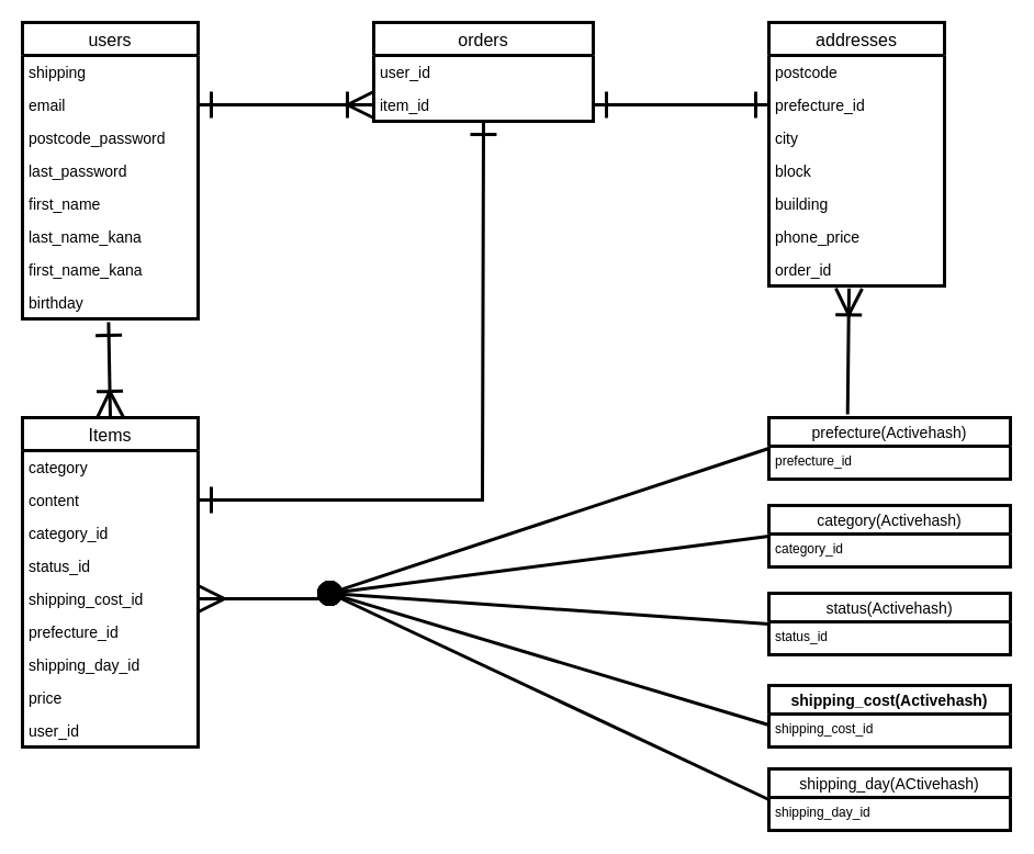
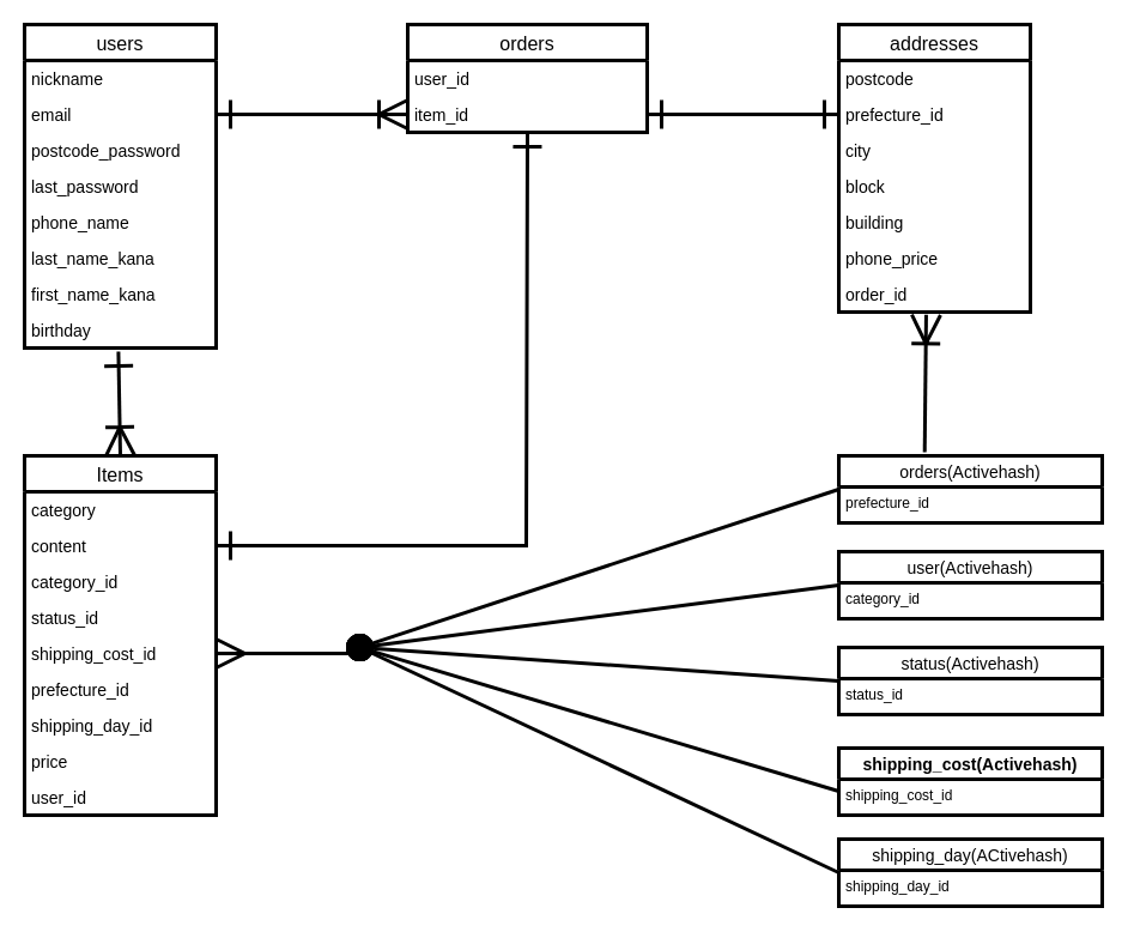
- <mxCell id="6" value="shipping" style="text;strokeColor=none;fillColor=none;align=left;verticalAlign=middle;spacingLeft=4;spacingRight=4;overflow=hidden;points=[[0,0.5],[1,0.5]];portConstraint=eastwest;rotatable=0;fontSize=14;" vertex="1" parent="5"><mxGeometry y="30" width="160" height="30" as="geometry" /></mxCell>
+ <mxCell id="6" value="nickname" style="text;strokeColor=none;fillColor=none;align=left;verticalAlign=middle;spacingLeft=4;spacingRight=4;overflow=hidden;points=[[0,0.5],[1,0.5]];portConstraint=eastwest;rotatable=0;fontSize=14;" vertex="1" parent="5"><mxGeometry y="30" width="160" height="30" as="geometry" /></mxCell>
- <mxCell id="10" value="first_name" style="text;strokeColor=none;fillColor=none;align=left;verticalAlign=middle;spacingLeft=4;spacingRight=4;overflow=hidden;points=[[0,0.5],[1,0.5]];portConstraint=eastwest;rotatable=0;fontSize=14;" vertex="1" parent="5"><mxGeometry y="150" width="160" height="30" as="geometry" /></mxCell>
+ <mxCell id="10" value="phone_name" style="text;strokeColor=none;fillColor=none;align=left;verticalAlign=middle;spacingLeft=4;spacingRight=4;overflow=hidden;points=[[0,0.5],[1,0.5]];portConstraint=eastwest;rotatable=0;fontSize=14;" vertex="1" parent="5"><mxGeometry y="150" width="160" height="30" as="geometry" /></mxCell>
- <mxCell id="32" value="prefecture(Activehash)" style="swimlane;fontStyle=0;childLayout=stackLayout;horizontal=1;startSize=26;horizontalStack=0;resizeParent=1;resizeParentMax=0;resizeLast=0;collapsible=1;marginBottom=0;align=center;fontSize=14;fontFamily=Helvetica;fontColor=default;strokeWidth=3;" vertex="1" parent="1"><mxGeometry x="700" y="380" width="220" height="56" as="geometry" /></mxCell>
+ <mxCell id="32" value="orders(Activehash)" style="swimlane;fontStyle=0;childLayout=stackLayout;horizontal=1;startSize=26;horizontalStack=0;resizeParent=1;resizeParentMax=0;resizeLast=0;collapsible=1;marginBottom=0;align=center;fontSize=14;fontFamily=Helvetica;fontColor=default;strokeWidth=3;" vertex="1" parent="1"><mxGeometry x="700" y="380" width="220" height="56" as="geometry" /></mxCell>
- <mxCell id="34" value="category(Activehash)" style="swimlane;fontStyle=0;childLayout=stackLayout;horizontal=1;startSize=26;horizontalStack=0;resizeParent=1;resizeParentMax=0;resizeLast=0;collapsible=1;marginBottom=0;align=center;fontSize=14;fontFamily=Helvetica;fontColor=default;strokeWidth=3;" vertex="1" parent="1"><mxGeometry x="700" y="460" width="220" height="56" as="geometry" /></mxCell>
+ <mxCell id="34" value="user(Activehash)" style="swimlane;fontStyle=0;childLayout=stackLayout;horizontal=1;startSize=26;horizontalStack=0;resizeParent=1;resizeParentMax=0;resizeLast=0;collapsible=1;marginBottom=0;align=center;fontSize=14;fontFamily=Helvetica;fontColor=default;strokeWidth=3;" vertex="1" parent="1"><mxGeometry x="700" y="460" width="220" height="56" as="geometry" /></mxCell>
